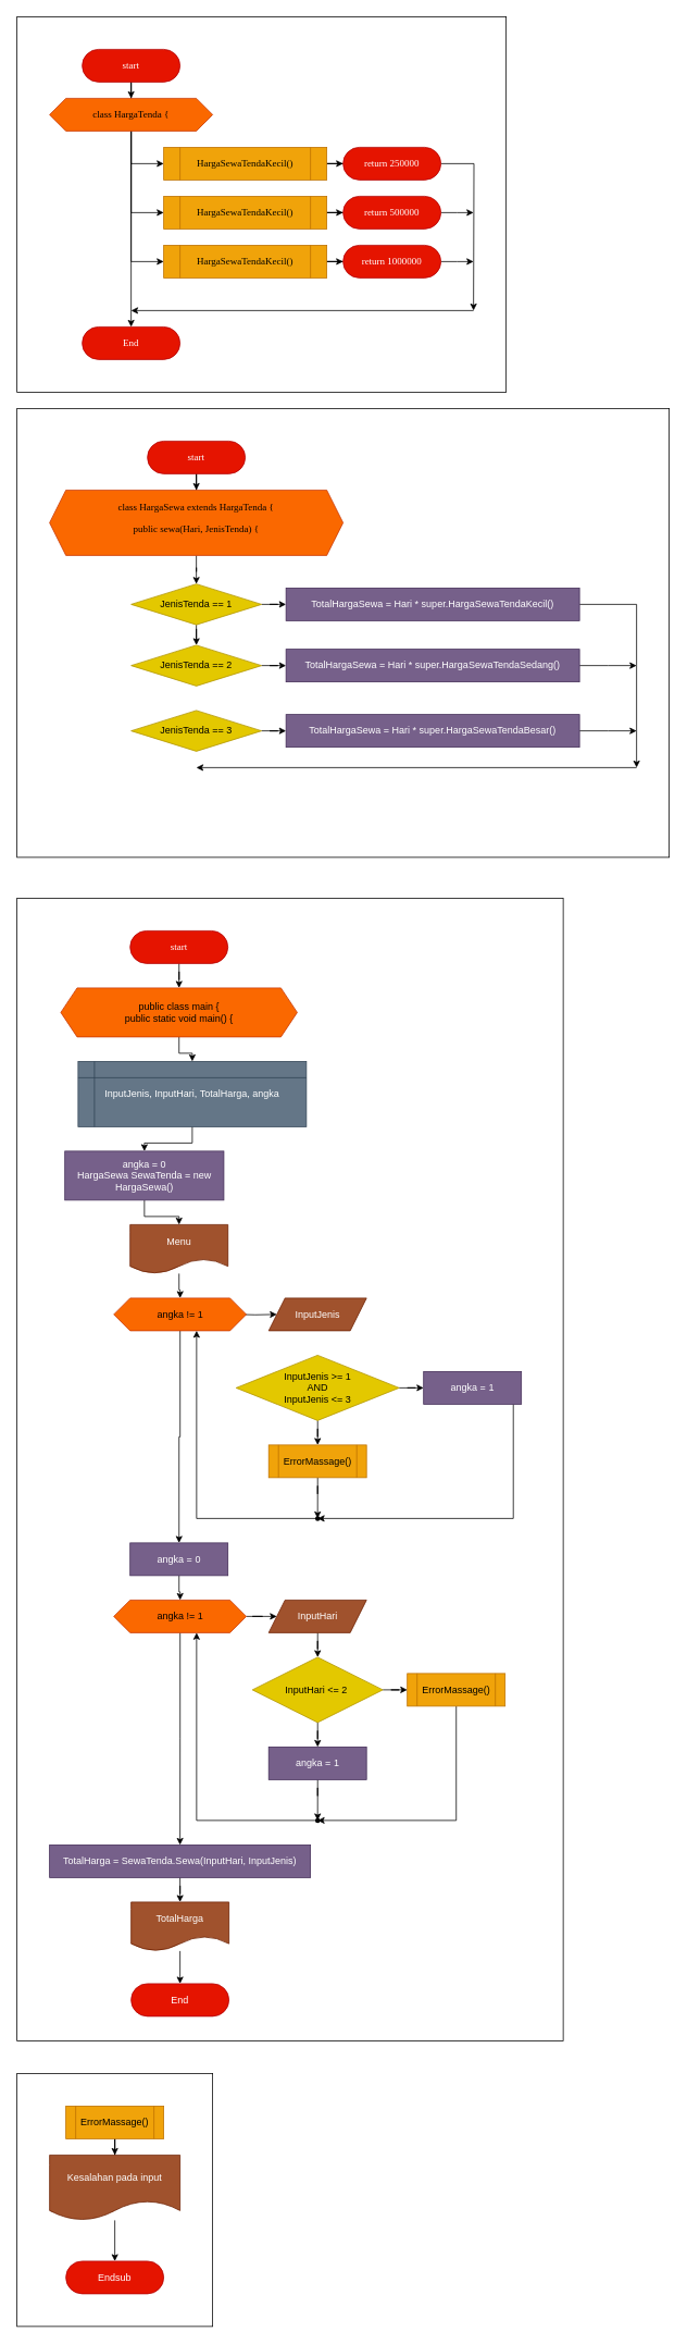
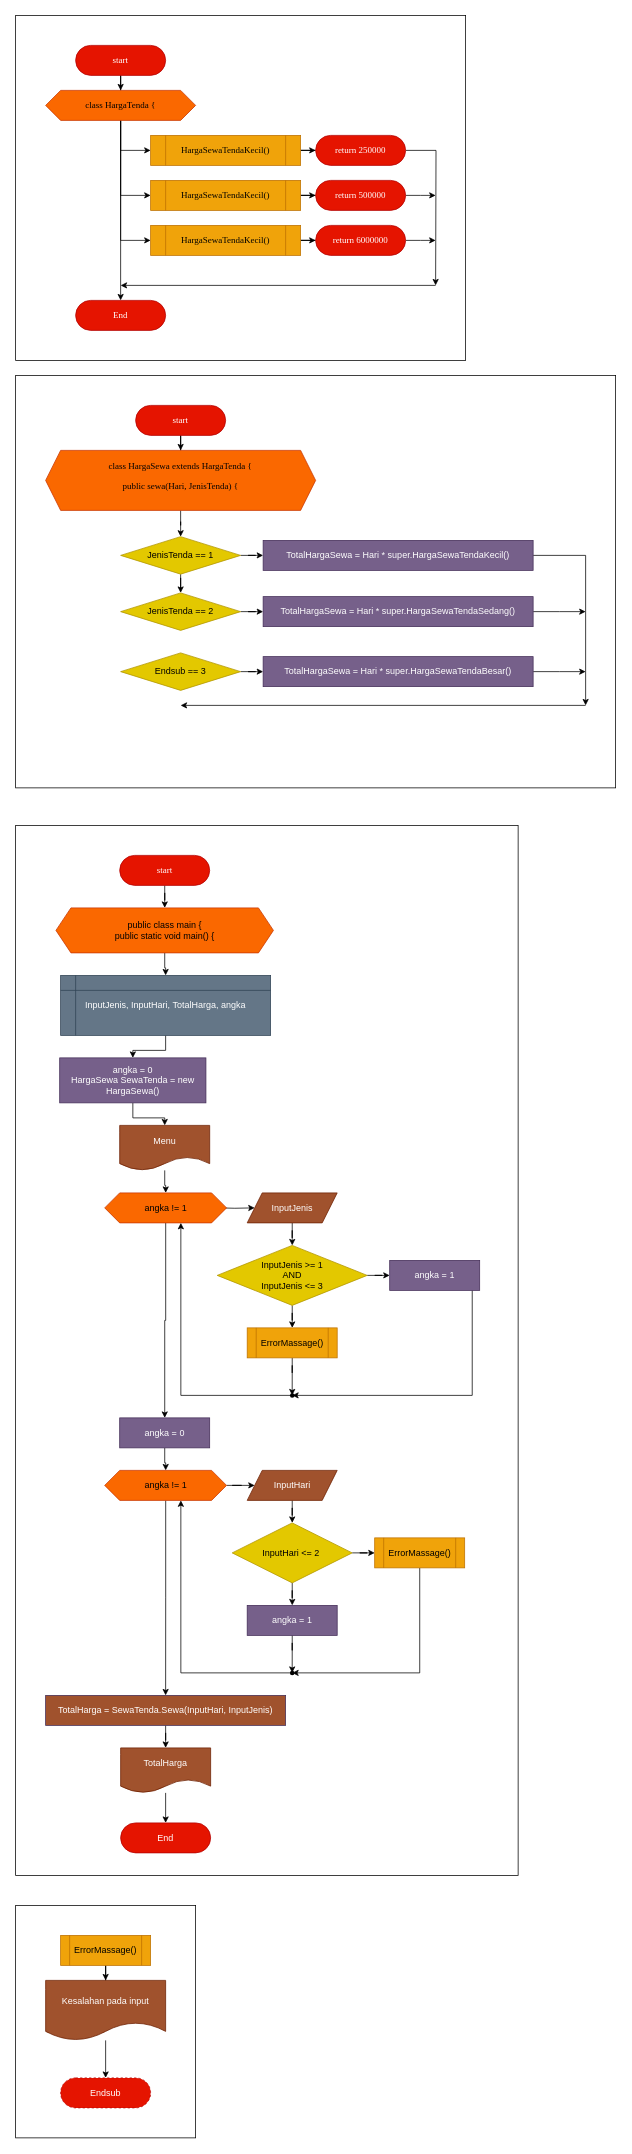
- <mxCell id="21" value="&lt;font face=&quot;Lucida Console&quot;&gt;return 1000000&lt;/font&gt;" style="rounded=1;whiteSpace=wrap;html=1;arcSize=50;fillColor=#e51400;fontColor=#ffffff;strokeColor=#B20000;" vertex="1" parent="1"><mxGeometry x="420" y="300" width="120" height="40" as="geometry" /></mxCell>
+ <mxCell id="21" value="&lt;font face=&quot;Lucida Console&quot;&gt;return 6000000&lt;/font&gt;" style="rounded=1;whiteSpace=wrap;html=1;arcSize=50;fillColor=#e51400;fontColor=#ffffff;strokeColor=#B20000;" vertex="1" parent="1"><mxGeometry x="420" y="300" width="120" height="40" as="geometry" /></mxCell>
- <mxCell id="35" value="JenisTenda == 3" style="rhombus;whiteSpace=wrap;html=1;fillColor=#e3c800;fontColor=#000000;strokeColor=#B09500;" vertex="1" parent="1"><mxGeometry x="160" y="870" width="160" height="50" as="geometry" /></mxCell>
+ <mxCell id="35" value="Endsub == 3" style="rhombus;whiteSpace=wrap;html=1;fillColor=#e3c800;fontColor=#000000;strokeColor=#B09500;" vertex="1" parent="1"><mxGeometry x="160" y="870" width="160" height="50" as="geometry" /></mxCell>
- <mxCell id="47" value="InputJenis, InputHari, TotalHarga, angka" style="shape=internalStorage;whiteSpace=wrap;html=1;backgroundOutline=1;fillColor=#647687;fontColor=#ffffff;strokeColor=#314354;" vertex="1" parent="1"><mxGeometry x="95" y="1300" width="280" height="80" as="geometry" /></mxCell>
+ <mxCell id="47" value="InputJenis, InputHari, TotalHarga, angka" style="shape=internalStorage;whiteSpace=wrap;html=1;backgroundOutline=1;fillColor=#647687;fontColor=#ffffff;strokeColor=#314354;" vertex="1" parent="1"><mxGeometry x="80" y="1300" width="280" height="80" as="geometry" /></mxCell>
+ <mxCell id="55" value="" style="edgeStyle=orthogonalEdgeStyle;rounded=0;orthogonalLoop=1;jettySize=auto;html=1;strokeColor=#000000;" edge="1" parent="1" source="56" target="59"><mxGeometry relative="1" as="geometry" /></mxCell>
- <mxCell id="81" value="TotalHarga = SewaTenda.Sewa(InputHari, InputJenis)" style="whiteSpace=wrap;html=1;fillColor=#76608a;fontColor=#ffffff;strokeColor=#432D57;" vertex="1" parent="1"><mxGeometry x="60" y="2260" width="320" height="40" as="geometry" /></mxCell>
+ <mxCell id="81" value="TotalHarga = SewaTenda.Sewa(InputHari, InputJenis)" style="whiteSpace=wrap;html=1;fillColor=#a0522d;fontColor=#ffffff;strokeColor=#432D57;" vertex="1" parent="1"><mxGeometry x="60" y="2260" width="320" height="40" as="geometry" /></mxCell>
- <mxCell id="94" value="Endsub" style="rounded=1;whiteSpace=wrap;html=1;arcSize=50;fillColor=#e51400;strokeColor=#B20000;fontColor=#ffffff;" vertex="1" parent="1"><mxGeometry x="80" y="2770" width="120" height="40" as="geometry" /></mxCell>
+ <mxCell id="94" value="Endsub" style="rounded=1;whiteSpace=wrap;html=1;arcSize=50;fillColor=#e51400;strokeColor=#B20000;fontColor=#ffffff;dashed=1;" vertex="1" parent="1"><mxGeometry x="80" y="2770" width="120" height="40" as="geometry" /></mxCell>
